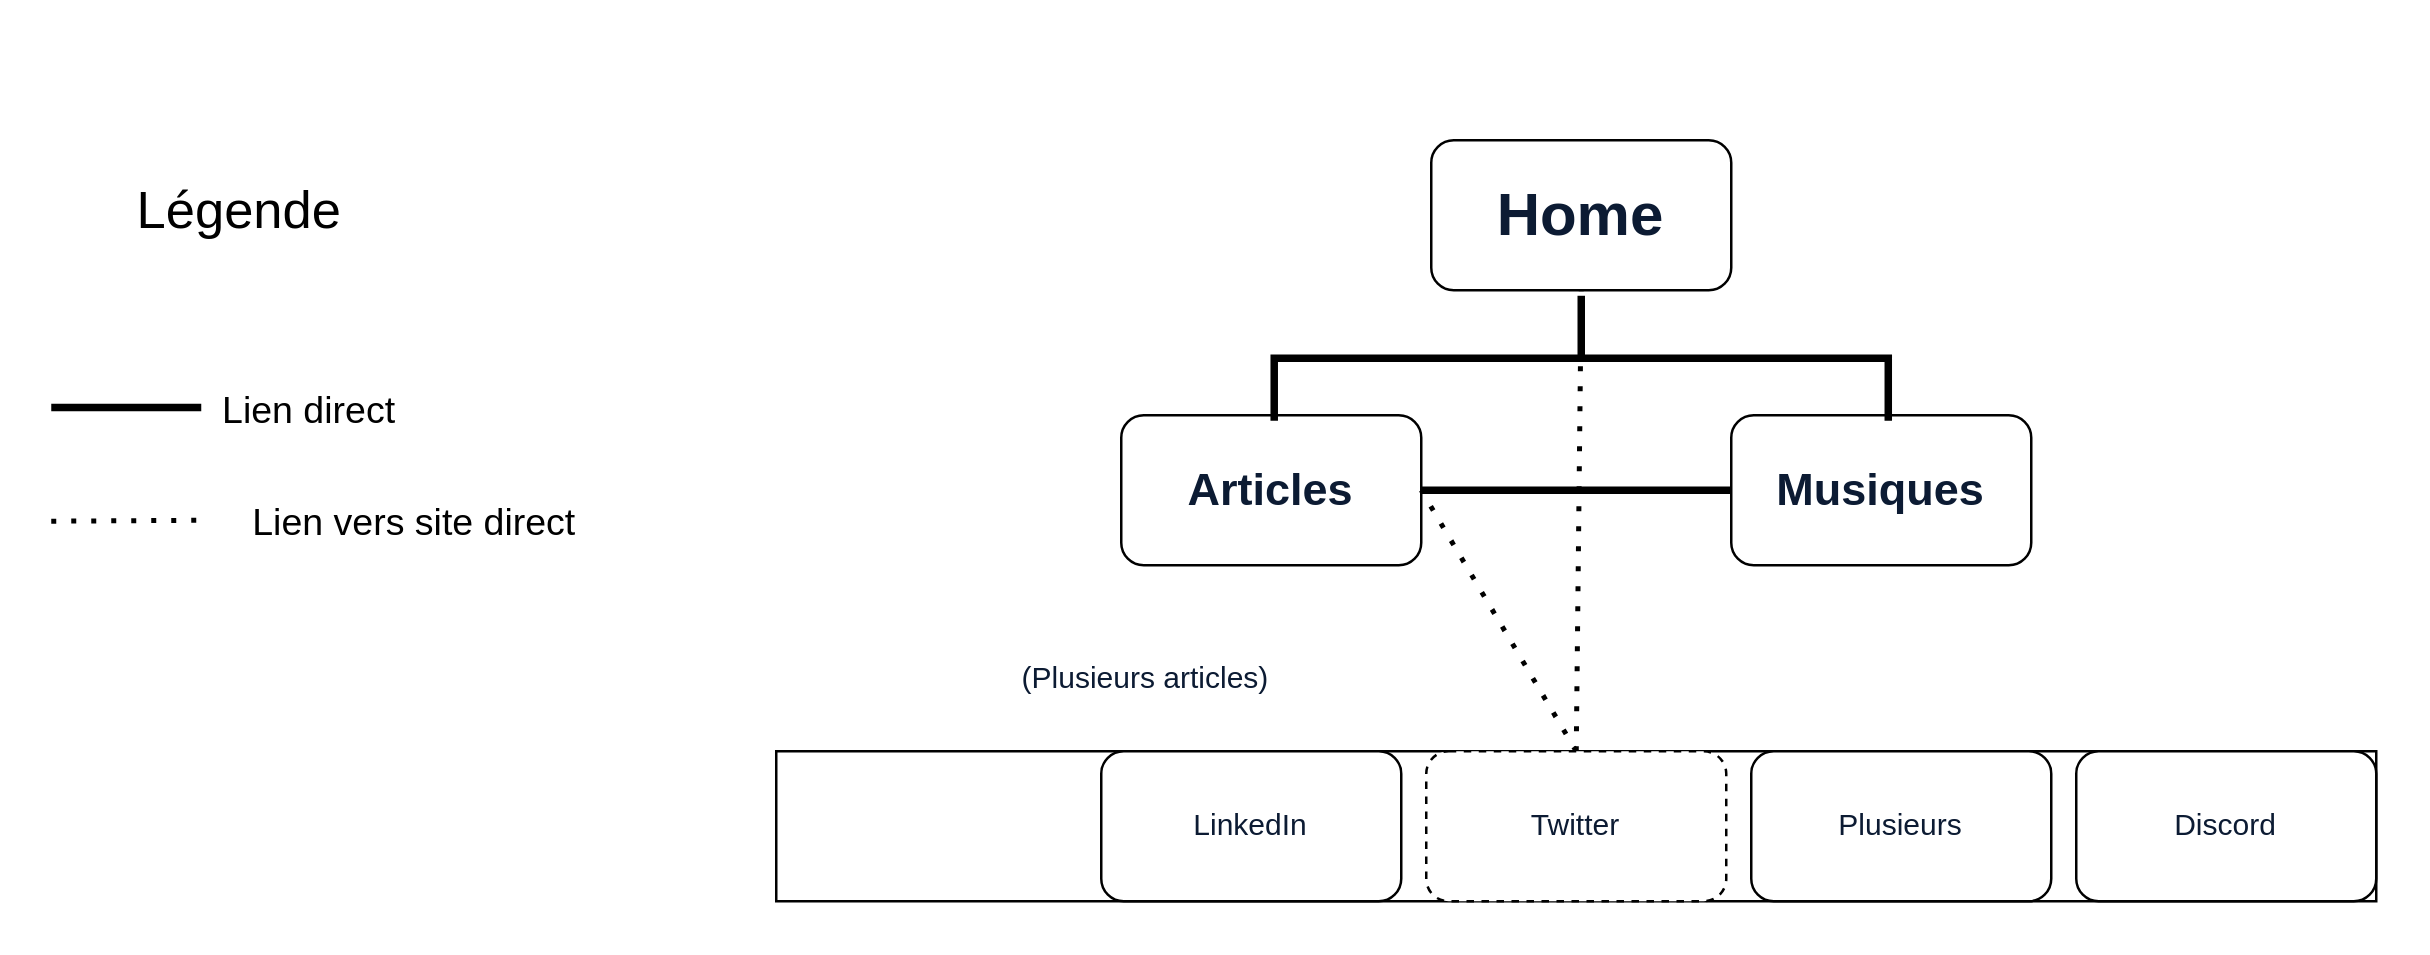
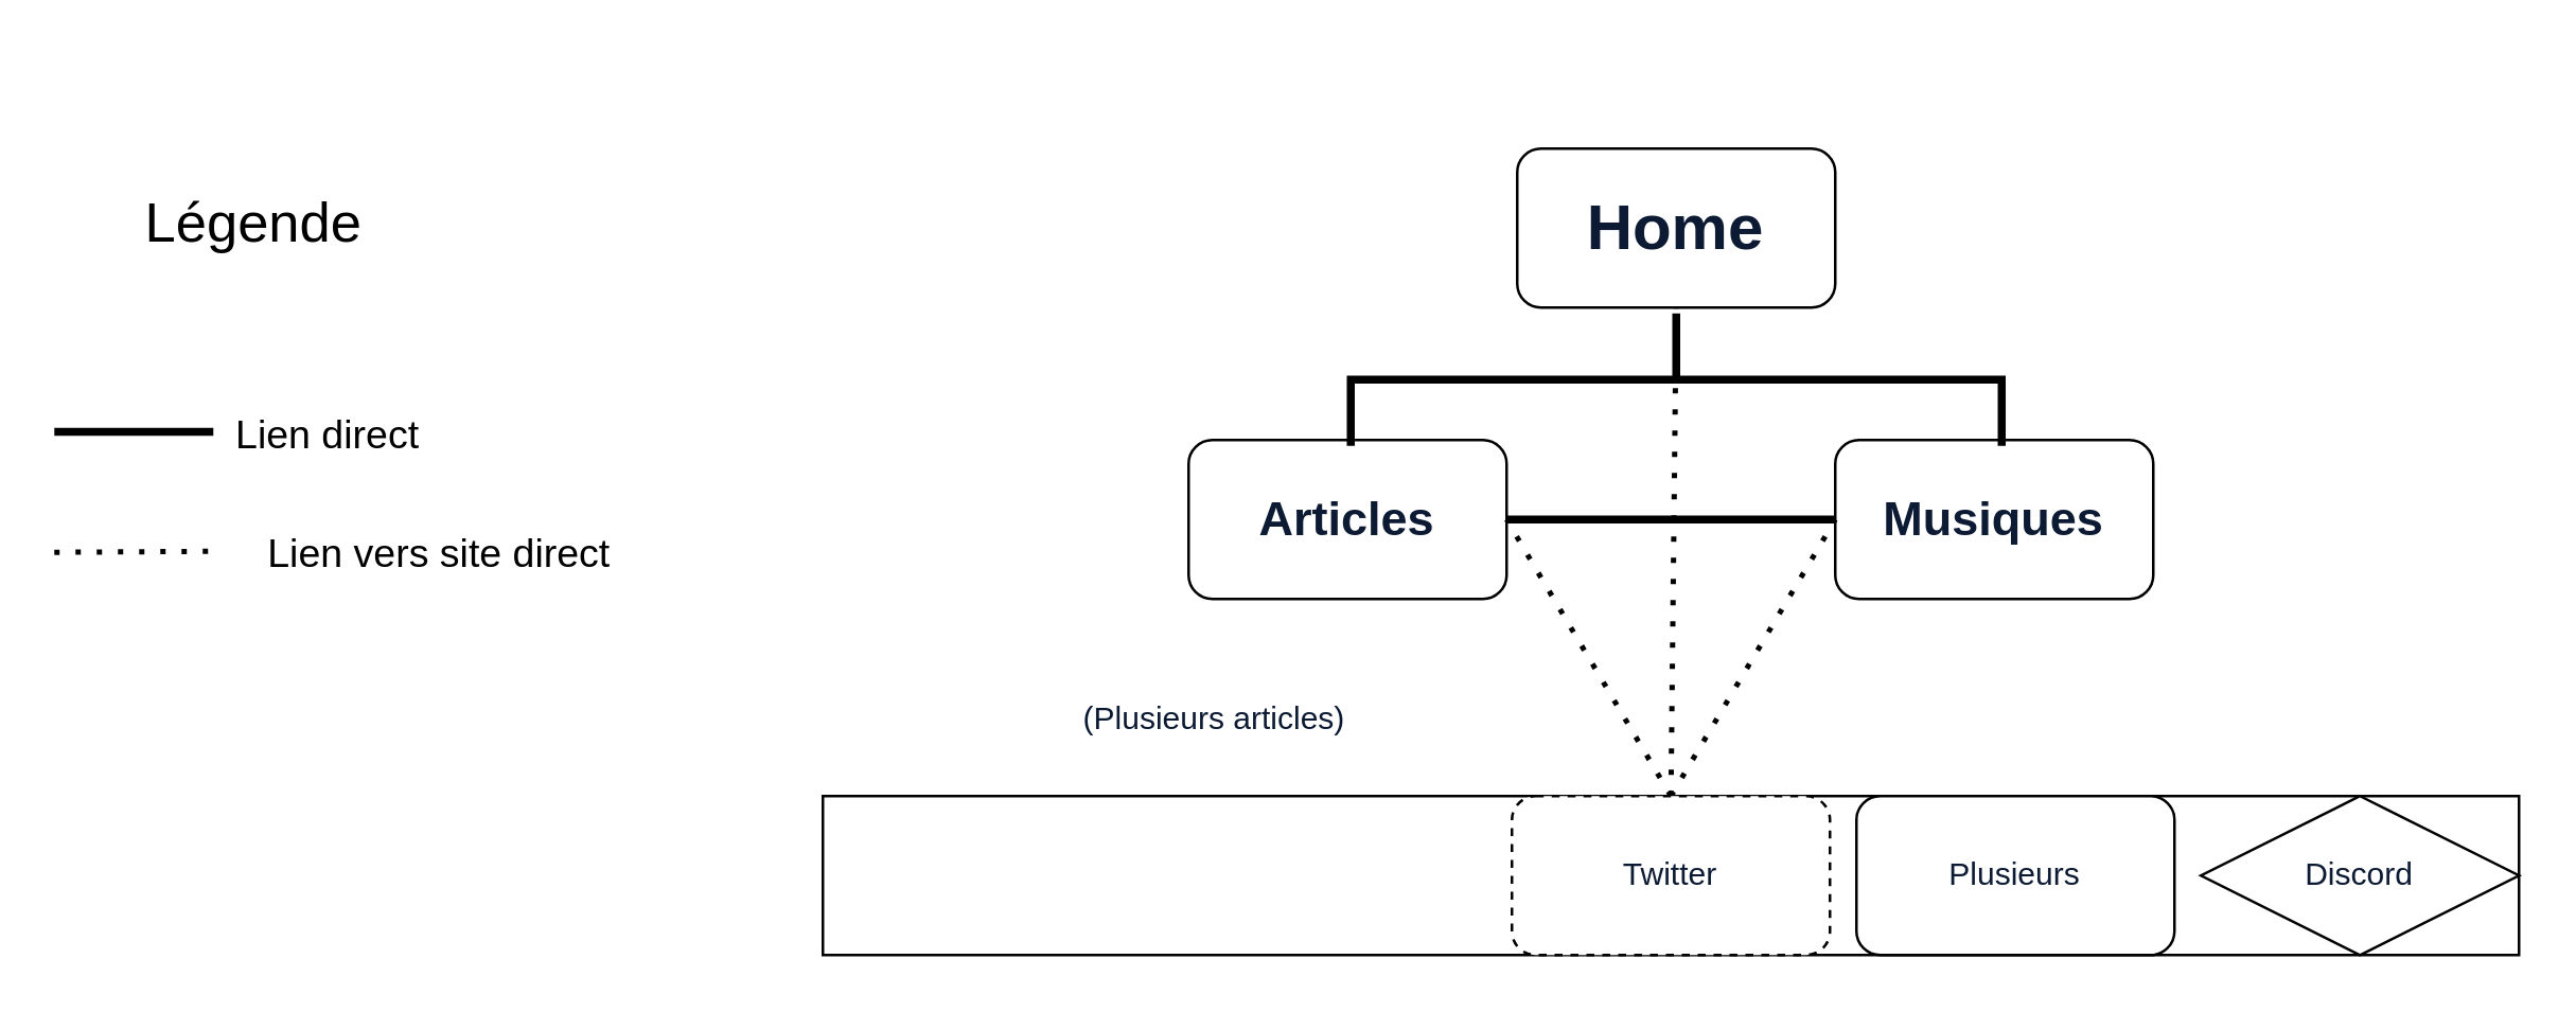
+ <mxCell id="9" value="" style="endArrow=none;dashed=1;html=1;dashPattern=1 3;strokeWidth=2;rounded=0;fontFamily=Helvetica;fontSize=12;fontColor=#0C1B33;entryX=0;entryY=0.5;entryDx=0;entryDy=0;exitX=0.5;exitY=0;exitDx=0;exitDy=0;" parent="1" source="15" target="4" edge="1"><mxGeometry width="50" height="50" relative="1" as="geometry"><mxPoint x="815" y="300" as="sourcePoint" /><mxPoint x="665" y="210" as="targetPoint" /></mxGeometry></mxCell>
- <mxCell id="14" value="LinkedIn" style="rounded=1;whiteSpace=wrap;html=1;fontFamily=Helvetica;fontSize=12;fontColor=#0C1B33;" vertex="1" parent="12"><mxGeometry x="130" width="120" height="60" as="geometry" /></mxCell>
- <mxCell id="17" value="Discord" style="rounded=1;whiteSpace=wrap;html=1;fontFamily=Helvetica;fontSize=12;fontColor=#0C1B33;" vertex="1" parent="12"><mxGeometry x="520" width="120" height="60" as="geometry" /></mxCell>
+ <mxCell id="17" value="Discord" style="rhombus;whiteSpace=wrap;html=1;fontFamily=Helvetica;fontSize=12;fontColor=#0C1B33;" vertex="1" parent="12"><mxGeometry x="520" width="120" height="60" as="geometry" /></mxCell>
